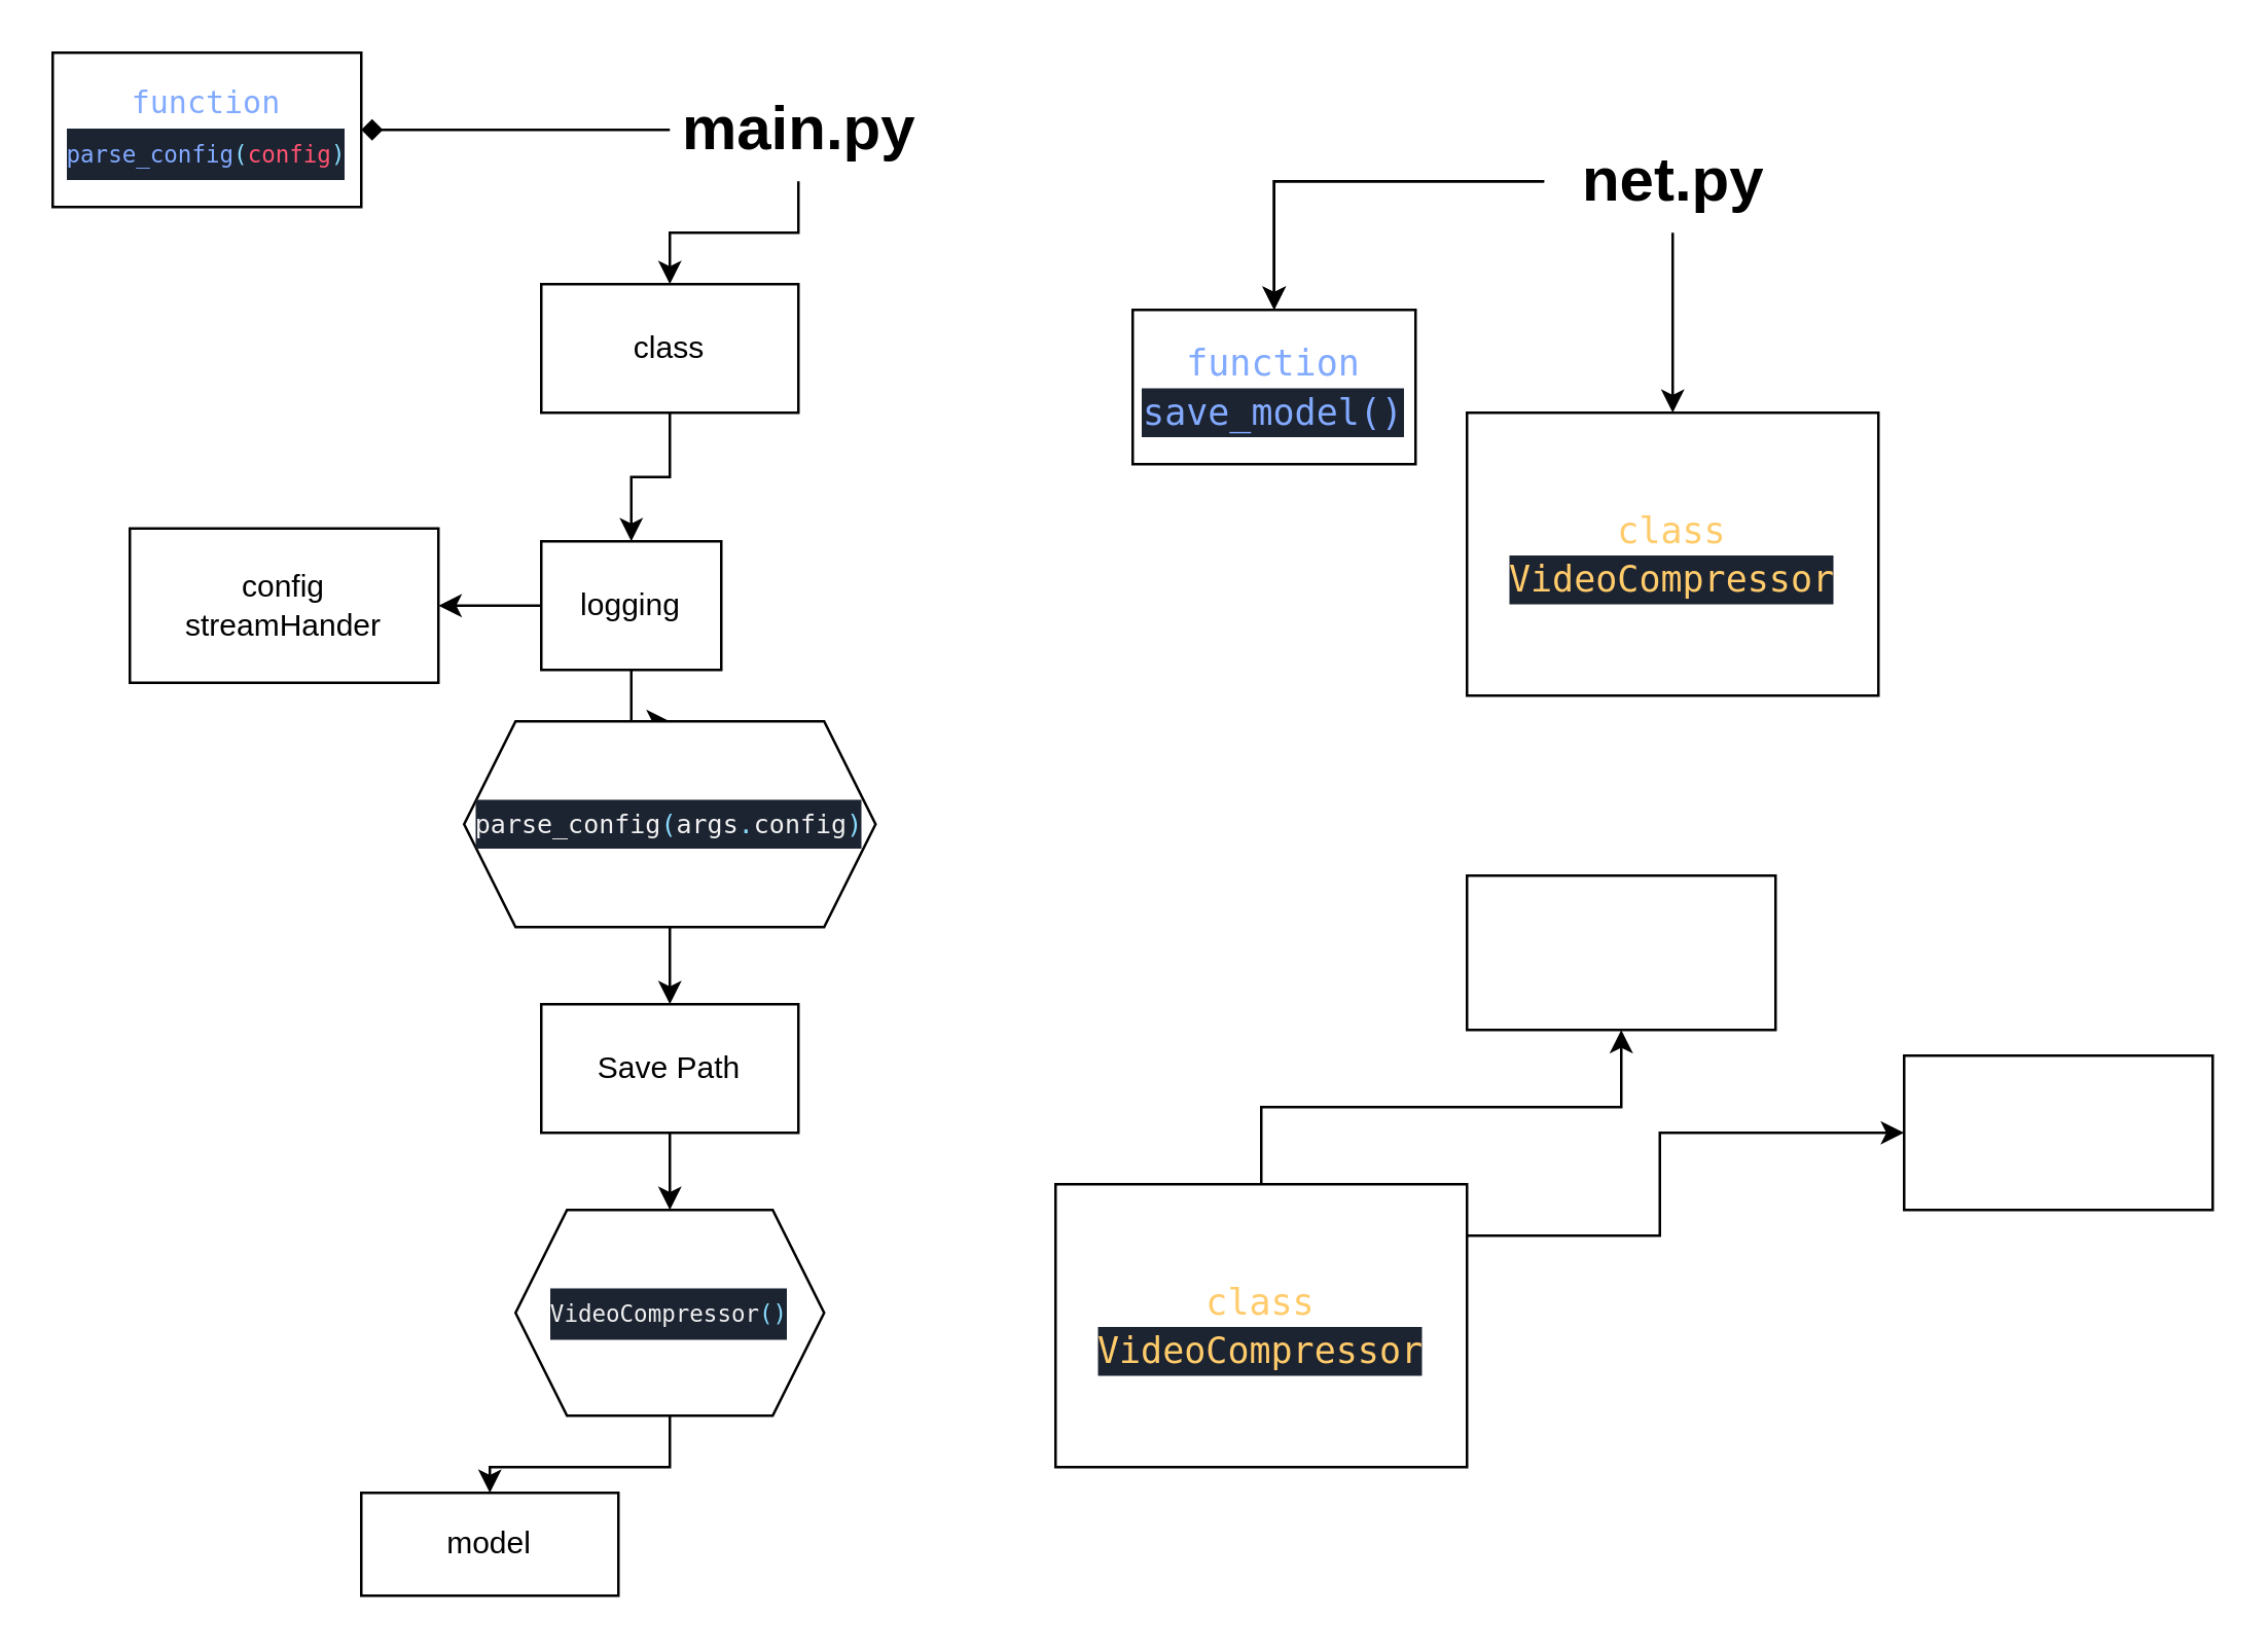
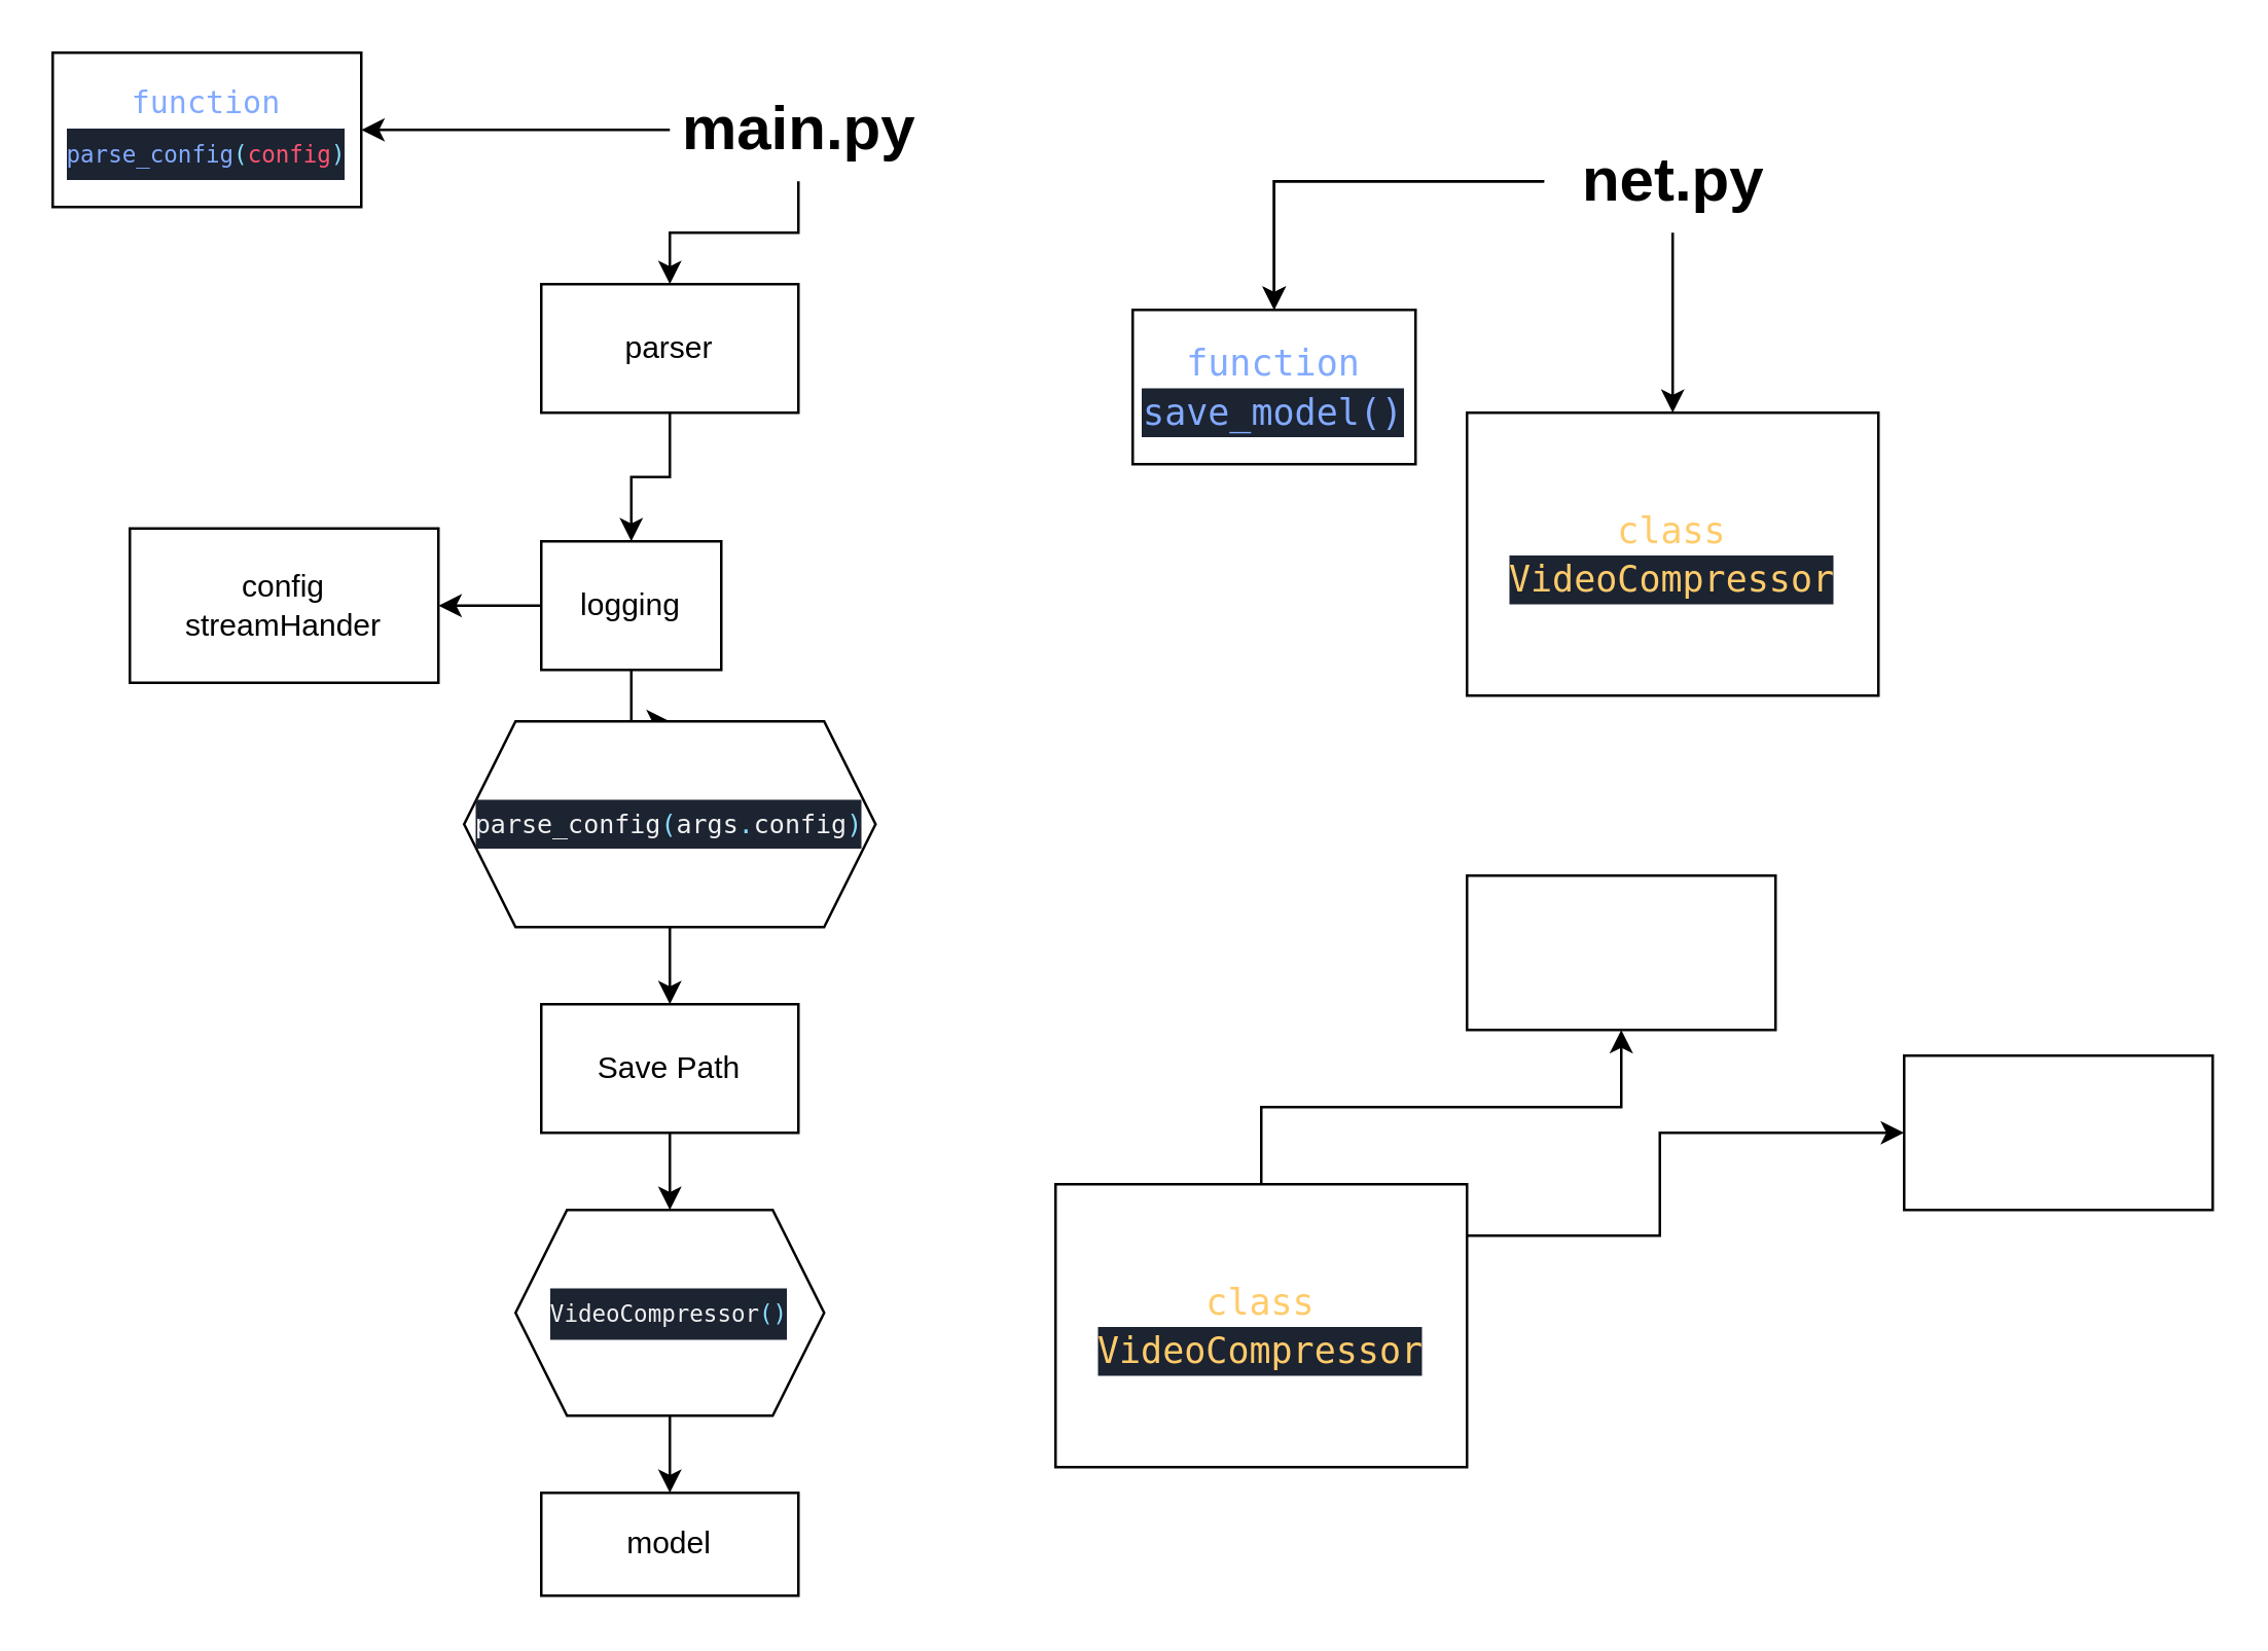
- <mxCell id="14" value="" style="edgeStyle=orthogonalEdgeStyle;rounded=0;orthogonalLoop=1;jettySize=auto;html=1;endArrow=diamond;" edge="1" parent="1" source="15" target="24"><mxGeometry relative="1" as="geometry" /></mxCell>
+ <mxCell id="14" value="" style="edgeStyle=orthogonalEdgeStyle;rounded=0;orthogonalLoop=1;jettySize=auto;html=1;" edge="1" parent="1" source="15" target="24"><mxGeometry relative="1" as="geometry" /></mxCell>
- <mxCell id="3" value="class" style="rounded=0;whiteSpace=wrap;html=1;" parent="1" vertex="1"><mxGeometry x="210" y="110" width="100" height="50" as="geometry" /></mxCell>
+ <mxCell id="3" value="parser" style="rounded=0;whiteSpace=wrap;html=1;" parent="1" vertex="1"><mxGeometry x="210" y="110" width="100" height="50" as="geometry" /></mxCell>
- <mxCell id="12" value="model" style="whiteSpace=wrap;html=1;rounded=0;" parent="1" vertex="1"><mxGeometry x="140" y="580" width="100" height="40" as="geometry" /></mxCell>
+ <mxCell id="12" value="model" style="whiteSpace=wrap;html=1;rounded=0;" parent="1" vertex="1"><mxGeometry x="210" y="580" width="100" height="40" as="geometry" /></mxCell>
